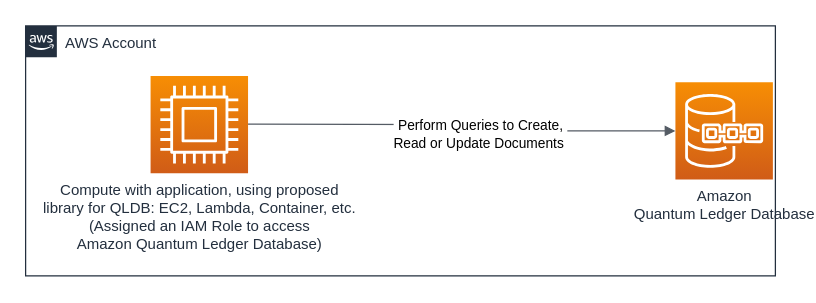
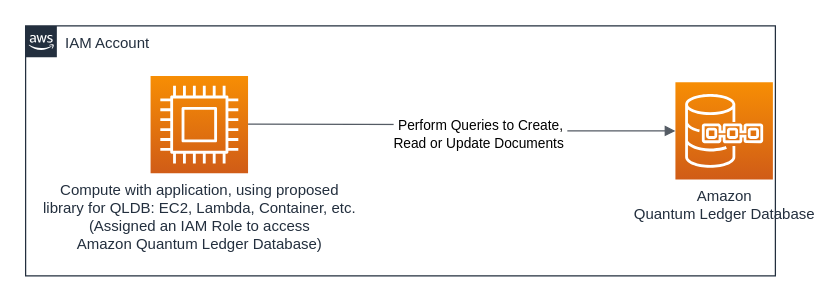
- <mxCell id="2" value="AWS Account" style="points=[[0,0],[0.25,0],[0.5,0],[0.75,0],[1,0],[1,0.25],[1,0.5],[1,0.75],[1,1],[0.75,1],[0.5,1],[0.25,1],[0,1],[0,0.75],[0,0.5],[0,0.25]];outlineConnect=0;gradientColor=none;html=1;whiteSpace=wrap;fontSize=12;fontStyle=0;shape=mxgraph.aws4.group;grIcon=mxgraph.aws4.group_aws_cloud_alt;strokeColor=#232F3E;fillColor=none;verticalAlign=top;align=left;spacingLeft=30;fontColor=#232F3E;dashed=0;" parent="1" vertex="1"><mxGeometry x="20" y="20" width="600" height="200" as="geometry" /></mxCell>
+ <mxCell id="2" value="IAM Account" style="points=[[0,0],[0.25,0],[0.5,0],[0.75,0],[1,0],[1,0.25],[1,0.5],[1,0.75],[1,1],[0.75,1],[0.5,1],[0.25,1],[0,1],[0,0.75],[0,0.5],[0,0.25]];outlineConnect=0;gradientColor=none;html=1;whiteSpace=wrap;fontSize=12;fontStyle=0;shape=mxgraph.aws4.group;grIcon=mxgraph.aws4.group_aws_cloud_alt;strokeColor=#232F3E;fillColor=none;verticalAlign=top;align=left;spacingLeft=30;fontColor=#232F3E;dashed=0;" parent="1" vertex="1"><mxGeometry x="20" y="20" width="600" height="200" as="geometry" /></mxCell>
